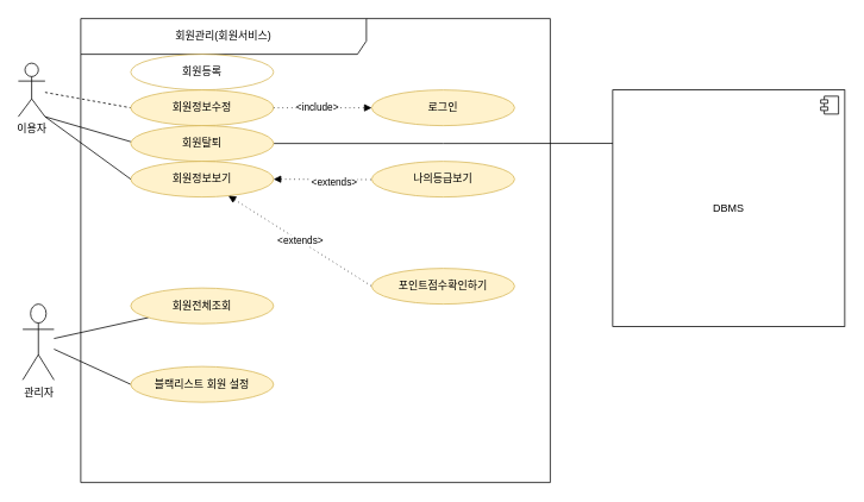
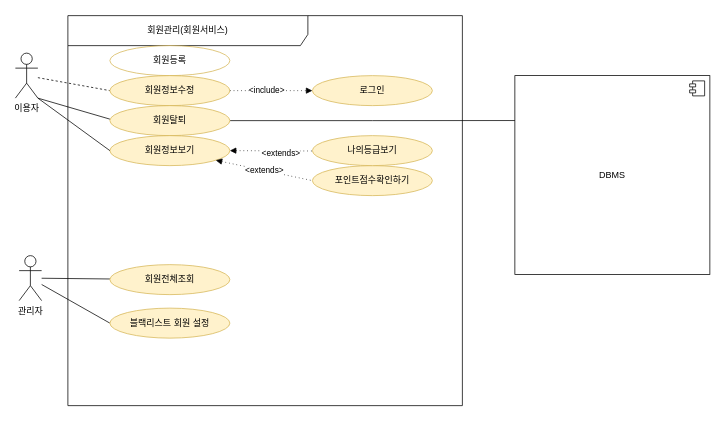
- <mxCell id="18" value="포인트점수확인하기" style="ellipse;whiteSpace=wrap;html=1;fillColor=#fff2cc;strokeColor=#d6b656;" parent="1" vertex="1"><mxGeometry x="416" y="300" width="160" height="40" as="geometry" /></mxCell>
+ <mxCell id="18" value="포인트점수확인하기" style="ellipse;whiteSpace=wrap;html=1;fillColor=#fff2cc;strokeColor=#d6b656;" parent="1" vertex="1"><mxGeometry x="416" y="220" width="160" height="40" as="geometry" /></mxCell>
- <mxCell id="12" value="회원전체조회" style="ellipse;whiteSpace=wrap;html=1;fillColor=#fff2cc;strokeColor=#d6b656;" parent="1" vertex="1"><mxGeometry x="146" y="322" width="160" height="40" as="geometry" /></mxCell>
+ <mxCell id="12" value="회원전체조회" style="ellipse;whiteSpace=wrap;html=1;fillColor=#fff2cc;strokeColor=#d6b656;" parent="1" vertex="1"><mxGeometry x="146" y="352" width="160" height="40" as="geometry" /></mxCell>
- <mxCell id="6" value="관리자&lt;br&gt;" style="shape=umlActor;verticalLabelPosition=bottom;verticalAlign=top;html=1;outlineConnect=0;" parent="1" vertex="1"><mxGeometry x="25" y="340" width="35" height="85" as="geometry" /></mxCell>
+ <mxCell id="6" value="관리자&lt;br&gt;" style="shape=umlActor;verticalLabelPosition=bottom;verticalAlign=top;html=1;outlineConnect=0;" parent="1" vertex="1"><mxGeometry x="25" y="340" width="30" height="60" as="geometry" /></mxCell>
